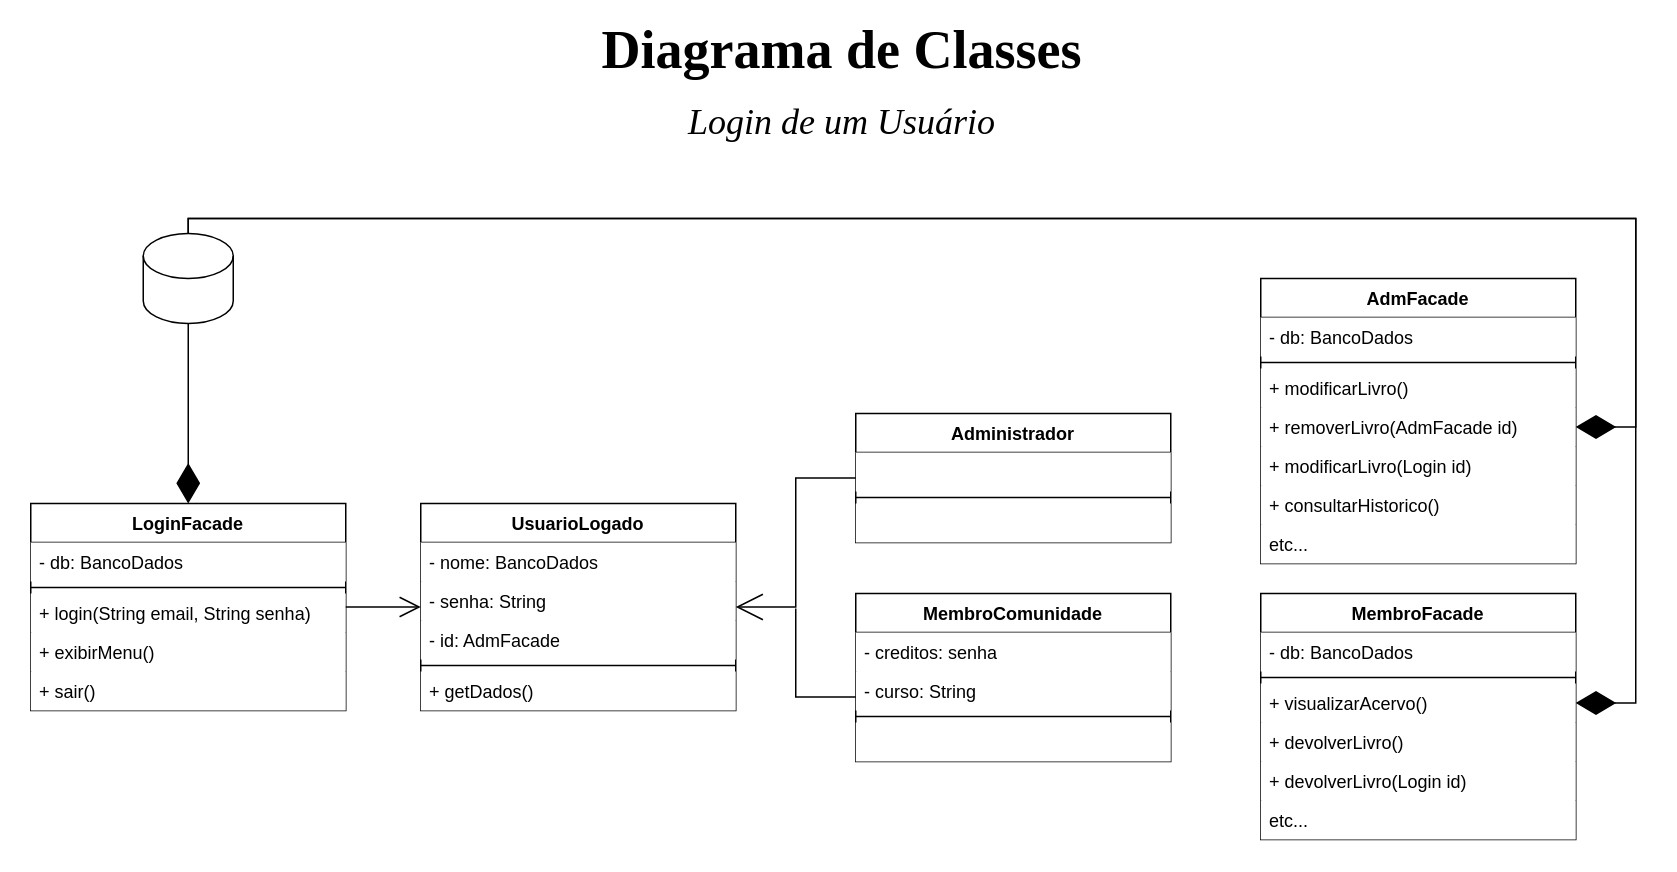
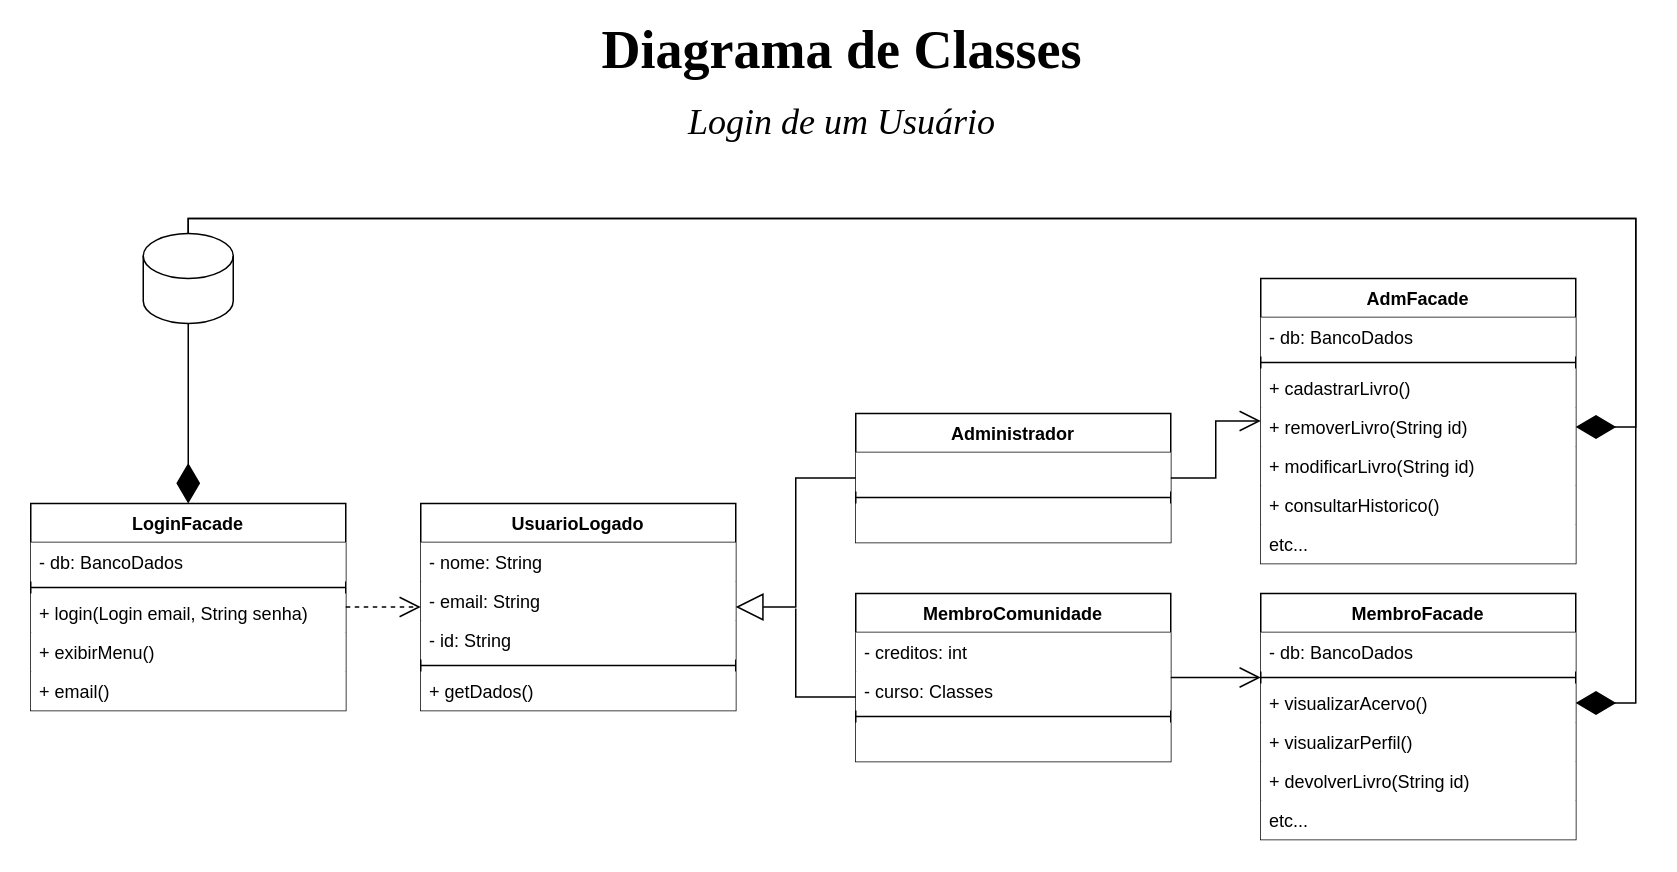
- <mxCell id="20" value="&lt;div&gt;+ modificarLivro()&lt;/div&gt;" style="text;strokeColor=none;fillColor=default;align=left;verticalAlign=top;spacingLeft=4;spacingRight=4;overflow=hidden;rotatable=0;points=[[0,0.5],[1,0.5]];portConstraint=eastwest;whiteSpace=wrap;html=1;fontFamily=Helvetica;fontSize=12;fontColor=default;fillStyle=solid;" parent="17" vertex="1"><mxGeometry y="60" width="210" height="26" as="geometry" /></mxCell>
+ <mxCell id="20" value="&lt;div&gt;+ cadastrarLivro()&lt;/div&gt;" style="text;strokeColor=none;fillColor=default;align=left;verticalAlign=top;spacingLeft=4;spacingRight=4;overflow=hidden;rotatable=0;points=[[0,0.5],[1,0.5]];portConstraint=eastwest;whiteSpace=wrap;html=1;fontFamily=Helvetica;fontSize=12;fontColor=default;fillStyle=solid;" parent="17" vertex="1"><mxGeometry y="60" width="210" height="26" as="geometry" /></mxCell>
- <mxCell id="21" value="&lt;div&gt;+ removerLivro(AdmFacade id)&lt;/div&gt;" style="text;strokeColor=none;fillColor=default;align=left;verticalAlign=top;spacingLeft=4;spacingRight=4;overflow=hidden;rotatable=0;points=[[0,0.5],[1,0.5]];portConstraint=eastwest;whiteSpace=wrap;html=1;fontFamily=Helvetica;fontSize=12;fontColor=default;fillStyle=solid;" parent="17" vertex="1"><mxGeometry y="86" width="210" height="26" as="geometry" /></mxCell>
+ <mxCell id="21" value="&lt;div&gt;+ removerLivro(String id)&lt;/div&gt;" style="text;strokeColor=none;fillColor=default;align=left;verticalAlign=top;spacingLeft=4;spacingRight=4;overflow=hidden;rotatable=0;points=[[0,0.5],[1,0.5]];portConstraint=eastwest;whiteSpace=wrap;html=1;fontFamily=Helvetica;fontSize=12;fontColor=default;fillStyle=solid;" parent="17" vertex="1"><mxGeometry y="86" width="210" height="26" as="geometry" /></mxCell>
+ <mxCell id="44" value="" style="endArrow=open;endFill=1;endSize=12;html=1;rounded=0;fontFamily=Helvetica;fontSize=12;fontColor=default;edgeStyle=orthogonalEdgeStyle;" parent="1" source="36" target="17" edge="1"><mxGeometry width="160" relative="1" as="geometry"><mxPoint x="640" y="515" as="sourcePoint" /><mxPoint x="800" y="515" as="targetPoint" /></mxGeometry></mxCell>
- <mxCell id="22" value="+ modificarLivro(Login id)" style="text;strokeColor=none;fillColor=default;align=left;verticalAlign=top;spacingLeft=4;spacingRight=4;overflow=hidden;rotatable=0;points=[[0,0.5],[1,0.5]];portConstraint=eastwest;whiteSpace=wrap;html=1;fontFamily=Helvetica;fontSize=12;fontColor=default;fillStyle=solid;" parent="17" vertex="1"><mxGeometry y="112" width="210" height="26" as="geometry" /></mxCell>
+ <mxCell id="22" value="+ modificarLivro(String id)" style="text;strokeColor=none;fillColor=default;align=left;verticalAlign=top;spacingLeft=4;spacingRight=4;overflow=hidden;rotatable=0;points=[[0,0.5],[1,0.5]];portConstraint=eastwest;whiteSpace=wrap;html=1;fontFamily=Helvetica;fontSize=12;fontColor=default;fillStyle=solid;" parent="17" vertex="1"><mxGeometry y="112" width="210" height="26" as="geometry" /></mxCell>
- <mxCell id="26" value="- nome: BancoDados" style="text;strokeColor=none;fillColor=default;align=left;verticalAlign=top;spacingLeft=4;spacingRight=4;overflow=hidden;rotatable=0;points=[[0,0.5],[1,0.5]];portConstraint=eastwest;whiteSpace=wrap;html=1;fontFamily=Helvetica;fontSize=12;fontColor=default;fillStyle=auto;glass=0;" parent="25" vertex="1"><mxGeometry y="26" width="210" height="26" as="geometry" /></mxCell>
+ <mxCell id="26" value="- nome: String" style="text;strokeColor=none;fillColor=default;align=left;verticalAlign=top;spacingLeft=4;spacingRight=4;overflow=hidden;rotatable=0;points=[[0,0.5],[1,0.5]];portConstraint=eastwest;whiteSpace=wrap;html=1;fontFamily=Helvetica;fontSize=12;fontColor=default;fillStyle=auto;glass=0;" parent="25" vertex="1"><mxGeometry y="26" width="210" height="26" as="geometry" /></mxCell>
- <mxCell id="27" value="&lt;div&gt;- senha: String&lt;/div&gt;" style="text;strokeColor=none;fillColor=default;align=left;verticalAlign=top;spacingLeft=4;spacingRight=4;overflow=hidden;rotatable=0;points=[[0,0.5],[1,0.5]];portConstraint=eastwest;whiteSpace=wrap;html=1;fontFamily=Helvetica;fontSize=12;fontColor=default;fillStyle=auto;glass=0;" parent="25" vertex="1"><mxGeometry y="52" width="210" height="26" as="geometry" /></mxCell>
+ <mxCell id="27" value="&lt;div&gt;- email: String&lt;/div&gt;" style="text;strokeColor=none;fillColor=default;align=left;verticalAlign=top;spacingLeft=4;spacingRight=4;overflow=hidden;rotatable=0;points=[[0,0.5],[1,0.5]];portConstraint=eastwest;whiteSpace=wrap;html=1;fontFamily=Helvetica;fontSize=12;fontColor=default;fillStyle=auto;glass=0;" parent="25" vertex="1"><mxGeometry y="52" width="210" height="26" as="geometry" /></mxCell>
- <mxCell id="47" value="" style="endArrow=open;endFill=1;endSize=12;html=1;rounded=0;fontFamily=Helvetica;fontSize=12;fontColor=default;edgeStyle=orthogonalEdgeStyle;" parent="1" source="4" target="25" edge="1"><mxGeometry width="160" relative="1" as="geometry"><mxPoint x="250" y="617" as="sourcePoint" /><mxPoint x="320" y="615" as="targetPoint" /><Array as="points"><mxPoint x="250" y="404" /><mxPoint x="250" y="404" /></Array></mxGeometry></mxCell>
+ <mxCell id="47" value="" style="endArrow=open;endFill=1;endSize=12;html=1;rounded=0;fontFamily=Helvetica;fontSize=12;fontColor=default;edgeStyle=orthogonalEdgeStyle;dashed=1;" parent="1" source="4" target="25" edge="1"><mxGeometry width="160" relative="1" as="geometry"><mxPoint x="250" y="617" as="sourcePoint" /><mxPoint x="320" y="615" as="targetPoint" /><Array as="points"><mxPoint x="250" y="404" /><mxPoint x="250" y="404" /></Array></mxGeometry></mxCell>
- <mxCell id="40" value="" style="endArrow=open;endSize=16;endFill=0;html=1;rounded=0;fontFamily=Helvetica;fontSize=12;fontColor=default;edgeStyle=orthogonalEdgeStyle;" parent="1" source="36" target="25" edge="1"><mxGeometry x="-0.007" width="160" relative="1" as="geometry"><mxPoint x="305" y="525" as="sourcePoint" /><mxPoint x="465" y="525" as="targetPoint" /><mxPoint as="offset" /><Array as="points"><mxPoint x="530" y="318" /><mxPoint x="530" y="404" /></Array></mxGeometry></mxCell>
+ <mxCell id="40" value="" style="endArrow=block;endSize=16;endFill=0;html=1;rounded=0;fontFamily=Helvetica;fontSize=12;fontColor=default;edgeStyle=orthogonalEdgeStyle;" parent="1" source="36" target="25" edge="1"><mxGeometry x="-0.007" width="160" relative="1" as="geometry"><mxPoint x="305" y="525" as="sourcePoint" /><mxPoint x="465" y="525" as="targetPoint" /><mxPoint as="offset" /><Array as="points"><mxPoint x="530" y="318" /><mxPoint x="530" y="404" /></Array></mxGeometry></mxCell>
- <mxCell id="7" value="+ login(String email, String senha)" style="text;strokeColor=none;fillColor=default;align=left;verticalAlign=top;spacingLeft=4;spacingRight=4;overflow=hidden;rotatable=0;points=[[0,0.5],[1,0.5]];portConstraint=eastwest;whiteSpace=wrap;html=1;fontFamily=Helvetica;fontSize=12;fontColor=default;fillStyle=solid;" parent="4" vertex="1"><mxGeometry y="60" width="210" height="26" as="geometry" /></mxCell>
+ <mxCell id="7" value="+ login(Login email, String senha)" style="text;strokeColor=none;fillColor=default;align=left;verticalAlign=top;spacingLeft=4;spacingRight=4;overflow=hidden;rotatable=0;points=[[0,0.5],[1,0.5]];portConstraint=eastwest;whiteSpace=wrap;html=1;fontFamily=Helvetica;fontSize=12;fontColor=default;fillStyle=solid;" parent="4" vertex="1"><mxGeometry y="60" width="210" height="26" as="geometry" /></mxCell>
- <mxCell id="28" value="&lt;div&gt;- id: AdmFacade&lt;/div&gt;" style="text;strokeColor=none;fillColor=default;align=left;verticalAlign=top;spacingLeft=4;spacingRight=4;overflow=hidden;rotatable=0;points=[[0,0.5],[1,0.5]];portConstraint=eastwest;whiteSpace=wrap;html=1;fontFamily=Helvetica;fontSize=12;fontColor=default;fillStyle=auto;glass=0;" parent="25" vertex="1"><mxGeometry y="78" width="210" height="26" as="geometry" /></mxCell>
+ <mxCell id="28" value="&lt;div&gt;- id: String&lt;/div&gt;" style="text;strokeColor=none;fillColor=default;align=left;verticalAlign=top;spacingLeft=4;spacingRight=4;overflow=hidden;rotatable=0;points=[[0,0.5],[1,0.5]];portConstraint=eastwest;whiteSpace=wrap;html=1;fontFamily=Helvetica;fontSize=12;fontColor=default;fillStyle=auto;glass=0;" parent="25" vertex="1"><mxGeometry y="78" width="210" height="26" as="geometry" /></mxCell>
- <mxCell id="32" value="- creditos: senha&lt;span style=&quot;white-space: pre;&quot;&gt;&#09;&lt;/span&gt;" style="text;strokeColor=none;fillColor=default;align=left;verticalAlign=top;spacingLeft=4;spacingRight=4;overflow=hidden;rotatable=0;points=[[0,0.5],[1,0.5]];portConstraint=eastwest;whiteSpace=wrap;html=1;fontFamily=Helvetica;fontSize=12;fontColor=default;fillStyle=auto;glass=0;" parent="31" vertex="1"><mxGeometry y="26" width="210" height="26" as="geometry" /></mxCell>
+ <mxCell id="32" value="- creditos: int&lt;span style=&quot;white-space: pre;&quot;&gt;&#09;&lt;/span&gt;" style="text;strokeColor=none;fillColor=default;align=left;verticalAlign=top;spacingLeft=4;spacingRight=4;overflow=hidden;rotatable=0;points=[[0,0.5],[1,0.5]];portConstraint=eastwest;whiteSpace=wrap;html=1;fontFamily=Helvetica;fontSize=12;fontColor=default;fillStyle=auto;glass=0;" parent="31" vertex="1"><mxGeometry y="26" width="210" height="26" as="geometry" /></mxCell>
+ <mxCell id="45" value="" style="endArrow=open;endFill=1;endSize=12;html=1;rounded=0;fontFamily=Helvetica;fontSize=12;fontColor=default;edgeStyle=orthogonalEdgeStyle;" parent="1" source="31" target="10" edge="1"><mxGeometry width="160" relative="1" as="geometry"><mxPoint x="860" y="589" as="sourcePoint" /><mxPoint x="1050" y="565" as="targetPoint" /><Array as="points"><mxPoint x="810" y="451" /><mxPoint x="810" y="451" /></Array></mxGeometry></mxCell>
- <mxCell id="9" value="+ sair()" style="text;strokeColor=none;fillColor=default;align=left;verticalAlign=top;spacingLeft=4;spacingRight=4;overflow=hidden;rotatable=0;points=[[0,0.5],[1,0.5]];portConstraint=eastwest;whiteSpace=wrap;html=1;fontFamily=Helvetica;fontSize=12;fontColor=default;" parent="4" vertex="1"><mxGeometry y="112" width="210" height="26" as="geometry" /></mxCell>
+ <mxCell id="9" value="+ email()" style="text;strokeColor=none;fillColor=default;align=left;verticalAlign=top;spacingLeft=4;spacingRight=4;overflow=hidden;rotatable=0;points=[[0,0.5],[1,0.5]];portConstraint=eastwest;whiteSpace=wrap;html=1;fontFamily=Helvetica;fontSize=12;fontColor=default;" parent="4" vertex="1"><mxGeometry y="112" width="210" height="26" as="geometry" /></mxCell>
- <mxCell id="33" value="- curso: String" style="text;strokeColor=none;fillColor=default;align=left;verticalAlign=top;spacingLeft=4;spacingRight=4;overflow=hidden;rotatable=0;points=[[0,0.5],[1,0.5]];portConstraint=eastwest;whiteSpace=wrap;html=1;fontFamily=Helvetica;fontSize=12;fontColor=default;fillStyle=auto;glass=0;" parent="31" vertex="1"><mxGeometry y="52" width="210" height="26" as="geometry" /></mxCell>
+ <mxCell id="33" value="- curso: Classes" style="text;strokeColor=none;fillColor=default;align=left;verticalAlign=top;spacingLeft=4;spacingRight=4;overflow=hidden;rotatable=0;points=[[0,0.5],[1,0.5]];portConstraint=eastwest;whiteSpace=wrap;html=1;fontFamily=Helvetica;fontSize=12;fontColor=default;fillStyle=auto;glass=0;" parent="31" vertex="1"><mxGeometry y="52" width="210" height="26" as="geometry" /></mxCell>
- <mxCell id="14" value="&lt;div&gt;+ devolverLivro()&lt;/div&gt;" style="text;strokeColor=none;fillColor=default;align=left;verticalAlign=top;spacingLeft=4;spacingRight=4;overflow=hidden;rotatable=0;points=[[0,0.5],[1,0.5]];portConstraint=eastwest;whiteSpace=wrap;html=1;fontFamily=Helvetica;fontSize=12;fontColor=default;fillStyle=solid;" parent="10" vertex="1"><mxGeometry y="86" width="210" height="26" as="geometry" /></mxCell>
+ <mxCell id="14" value="&lt;div&gt;+ visualizarPerfil()&lt;/div&gt;" style="text;strokeColor=none;fillColor=default;align=left;verticalAlign=top;spacingLeft=4;spacingRight=4;overflow=hidden;rotatable=0;points=[[0,0.5],[1,0.5]];portConstraint=eastwest;whiteSpace=wrap;html=1;fontFamily=Helvetica;fontSize=12;fontColor=default;fillStyle=solid;" parent="10" vertex="1"><mxGeometry y="86" width="210" height="26" as="geometry" /></mxCell>
- <mxCell id="15" value="+ devolverLivro(Login id)" style="text;strokeColor=none;fillColor=default;align=left;verticalAlign=top;spacingLeft=4;spacingRight=4;overflow=hidden;rotatable=0;points=[[0,0.5],[1,0.5]];portConstraint=eastwest;whiteSpace=wrap;html=1;fontFamily=Helvetica;fontSize=12;fontColor=default;" parent="10" vertex="1"><mxGeometry y="112" width="210" height="26" as="geometry" /></mxCell>
+ <mxCell id="15" value="+ devolverLivro(String id)" style="text;strokeColor=none;fillColor=default;align=left;verticalAlign=top;spacingLeft=4;spacingRight=4;overflow=hidden;rotatable=0;points=[[0,0.5],[1,0.5]];portConstraint=eastwest;whiteSpace=wrap;html=1;fontFamily=Helvetica;fontSize=12;fontColor=default;" parent="10" vertex="1"><mxGeometry y="112" width="210" height="26" as="geometry" /></mxCell>
